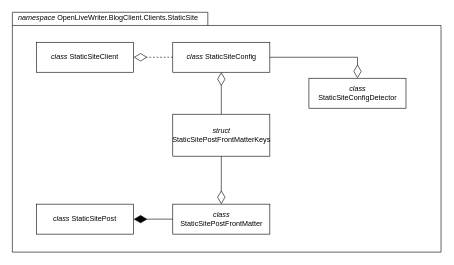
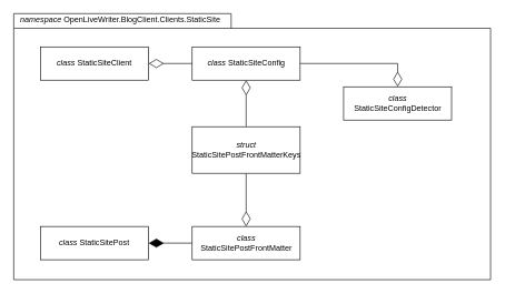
- <mxCell id="6" style="edgeStyle=orthogonalEdgeStyle;rounded=0;orthogonalLoop=1;jettySize=auto;html=1;endArrow=diamondThin;endFill=0;endSize=20;dashed=1;" edge="1" parent="2" source="5" target="4"><mxGeometry relative="1" as="geometry" /></mxCell>
+ <mxCell id="6" style="edgeStyle=orthogonalEdgeStyle;rounded=0;orthogonalLoop=1;jettySize=auto;html=1;endArrow=diamondThin;endFill=0;endSize=20;" edge="1" parent="2" source="5" target="4"><mxGeometry relative="1" as="geometry" /></mxCell>
